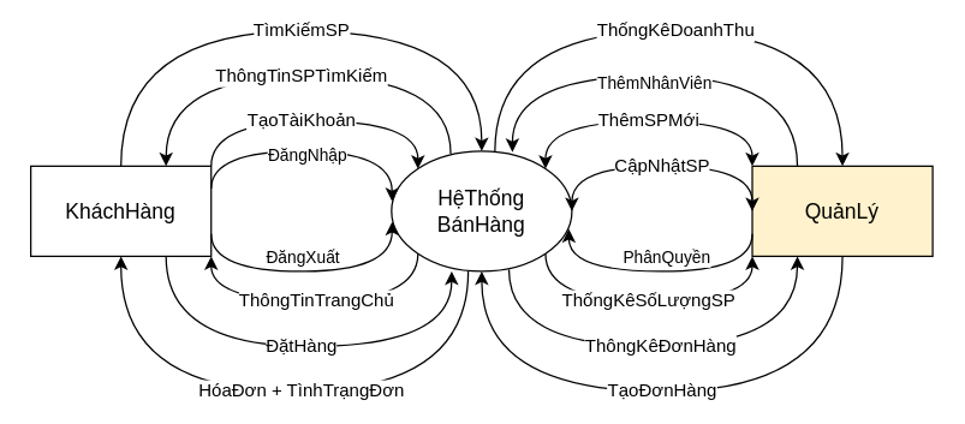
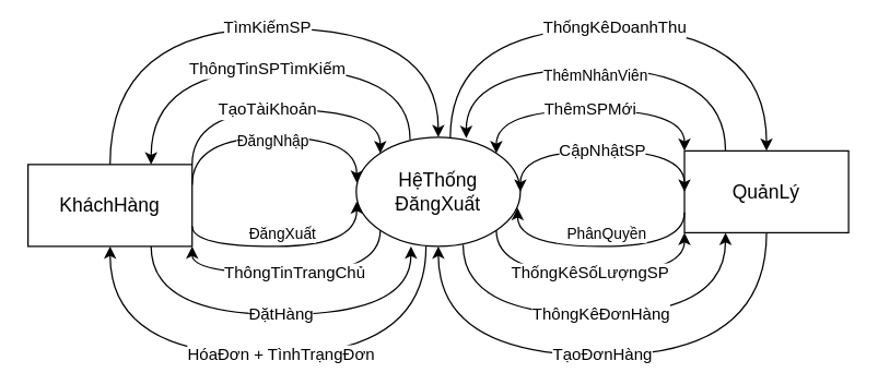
- <mxCell id="2" value="&lt;font style=&quot;font-size: 14px;&quot;&gt;KháchHàng&lt;/font&gt;" style="rounded=0;whiteSpace=wrap;html=1;" vertex="1" parent="1"><mxGeometry x="20" y="110" width="120" height="60" as="geometry" /></mxCell>
+ <mxCell id="2" value="&lt;font style=&quot;font-size: 14px;&quot;&gt;KháchHàng&lt;/font&gt;" style="rounded=0;whiteSpace=wrap;html=1;" vertex="1" parent="1"><mxGeometry x="20" y="120" width="120" height="60" as="geometry" /></mxCell>
- <mxCell id="3" value="&lt;font style=&quot;font-size: 14px;&quot;&gt;HệThống&lt;br&gt;BánHàng&lt;/font&gt;" style="ellipse;whiteSpace=wrap;html=1;" vertex="1" parent="1"><mxGeometry x="260" y="100" width="120" height="80" as="geometry" /></mxCell>
+ <mxCell id="3" value="&lt;font style=&quot;font-size: 14px;&quot;&gt;HệThống&lt;br&gt;ĐăngXuất&lt;/font&gt;" style="ellipse;whiteSpace=wrap;html=1;" vertex="1" parent="1"><mxGeometry x="260" y="100" width="120" height="80" as="geometry" /></mxCell>
- <mxCell id="4" value="&lt;font style=&quot;font-size: 14px;&quot;&gt;QuảnLý&lt;/font&gt;" style="rounded=0;whiteSpace=wrap;html=1;fillColor=#fff2cc;" vertex="1" parent="1"><mxGeometry x="500" y="110" width="120" height="60" as="geometry" /></mxCell>
+ <mxCell id="4" value="&lt;font style=&quot;font-size: 14px;&quot;&gt;QuảnLý&lt;/font&gt;" style="rounded=0;whiteSpace=wrap;html=1;" vertex="1" parent="1"><mxGeometry x="500" y="110" width="120" height="60" as="geometry" /></mxCell>
